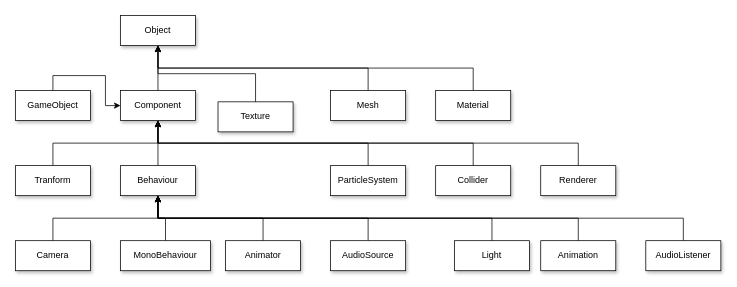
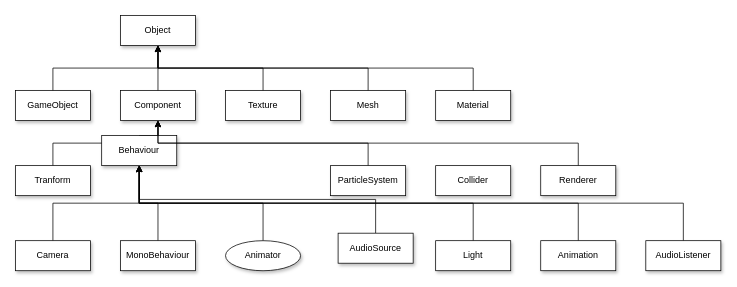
- <mxCell id="3" style="edgeStyle=orthogonalEdgeStyle;rounded=0;orthogonalLoop=1;jettySize=auto;html=1;exitX=0.5;exitY=0;exitDx=0;exitDy=0;" parent="1" source="4" target="6" edge="1"><mxGeometry relative="1" as="geometry" /></mxCell>
+ <mxCell id="3" style="edgeStyle=orthogonalEdgeStyle;rounded=0;orthogonalLoop=1;jettySize=auto;html=1;exitX=0.5;exitY=0;exitDx=0;exitDy=0;entryX=0.5;entryY=1;entryDx=0;entryDy=0;" parent="1" source="4" target="2" edge="1"><mxGeometry relative="1" as="geometry" /></mxCell>
- <mxCell id="8" value="Texture" style="rounded=0;whiteSpace=wrap;html=1;shadow=1;" parent="1" vertex="1"><mxGeometry x="290" y="135" width="100" height="40" as="geometry" /></mxCell>
+ <mxCell id="8" value="Texture" style="rounded=0;whiteSpace=wrap;html=1;shadow=1;" parent="1" vertex="1"><mxGeometry x="300" y="120" width="100" height="40" as="geometry" /></mxCell>
- <mxCell id="19" style="edgeStyle=orthogonalEdgeStyle;rounded=0;orthogonalLoop=1;jettySize=auto;html=1;exitX=0.5;exitY=0;exitDx=0;exitDy=0;entryX=0.5;entryY=1;entryDx=0;entryDy=0;" parent="1" source="20" target="6" edge="1"><mxGeometry relative="1" as="geometry" /></mxCell>
- <mxCell id="16" value="Behaviour" style="rounded=0;whiteSpace=wrap;html=1;shadow=1;" parent="1" vertex="1"><mxGeometry x="160" y="220" width="100" height="40" as="geometry" /></mxCell>
+ <mxCell id="16" value="Behaviour" style="rounded=0;whiteSpace=wrap;html=1;shadow=1;" parent="1" vertex="1"><mxGeometry x="135" y="180" width="100" height="40" as="geometry" /></mxCell>
- <mxCell id="26" value="MonoBehaviour" style="rounded=0;whiteSpace=wrap;html=1;shadow=1;" parent="1" vertex="1"><mxGeometry x="160" y="320" width="120" height="40" as="geometry" /></mxCell>
+ <mxCell id="26" value="MonoBehaviour" style="rounded=0;whiteSpace=wrap;html=1;shadow=1;" parent="1" vertex="1"><mxGeometry x="160" y="320" width="100" height="40" as="geometry" /></mxCell>
- <mxCell id="28" value="Animator" style="rounded=0;whiteSpace=wrap;html=1;shadow=1;" parent="1" vertex="1"><mxGeometry x="300" y="320" width="100" height="40" as="geometry" /></mxCell>
+ <mxCell id="28" value="Animator" style="ellipse;whiteSpace=wrap;html=1;shadow=1;" parent="1" vertex="1"><mxGeometry x="300" y="320" width="100" height="40" as="geometry" /></mxCell>
- <mxCell id="30" value="AudioSource" style="rounded=0;whiteSpace=wrap;html=1;shadow=1;" parent="1" vertex="1"><mxGeometry x="440" y="320" width="100" height="40" as="geometry" /></mxCell>
+ <mxCell id="30" value="AudioSource" style="rounded=0;whiteSpace=wrap;html=1;shadow=1;" parent="1" vertex="1"><mxGeometry x="450" y="310" width="100" height="40" as="geometry" /></mxCell>
- <mxCell id="32" value="Light" style="rounded=0;whiteSpace=wrap;html=1;shadow=1;" parent="1" vertex="1"><mxGeometry x="605" y="320" width="100" height="40" as="geometry" /></mxCell>
+ <mxCell id="32" value="Light" style="rounded=0;whiteSpace=wrap;html=1;shadow=1;" parent="1" vertex="1"><mxGeometry x="580" y="320" width="100" height="40" as="geometry" /></mxCell>
